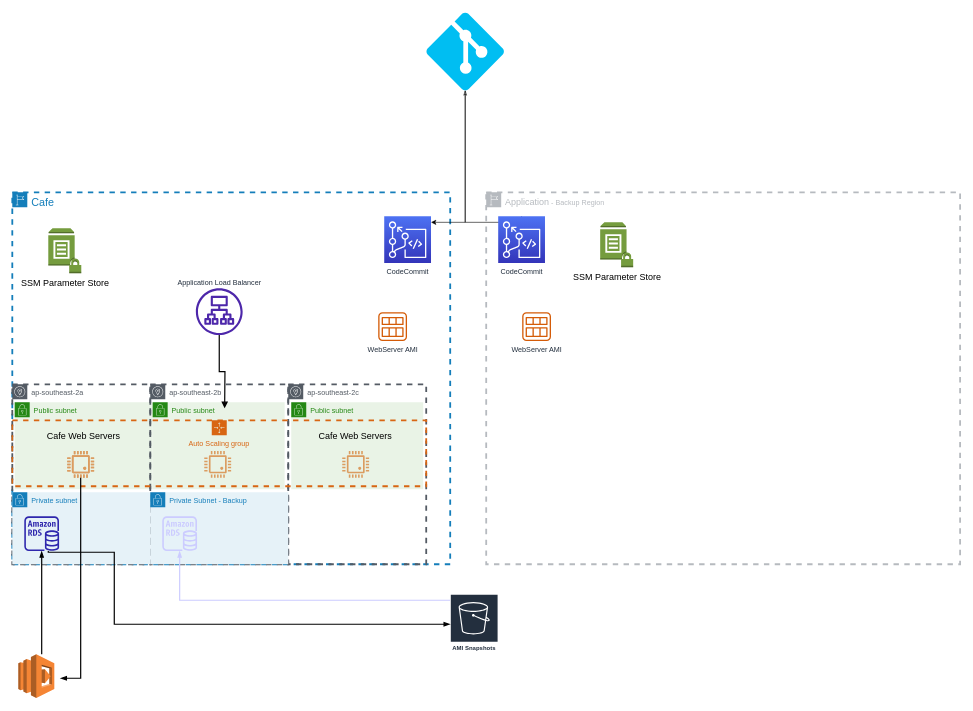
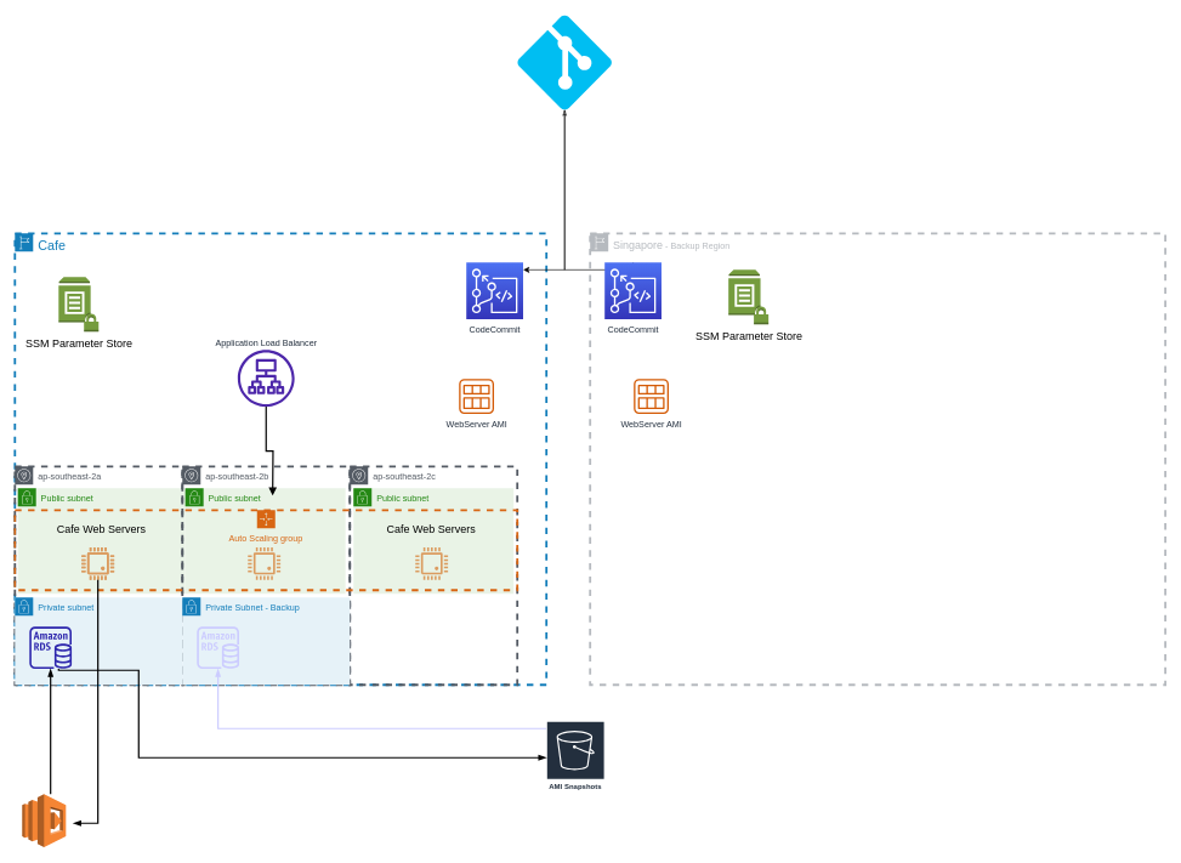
- <mxCell id="11" value="&lt;font style=&quot;font-size: 15px;&quot;&gt;Application&lt;/font&gt; - Backup Region" style="sketch=0;outlineConnect=0;gradientColor=none;html=1;whiteSpace=wrap;fontSize=12;fontStyle=0;shape=mxgraph.aws4.group;grIcon=mxgraph.aws4.group_region;strokeColor=#B6BABF;fillColor=none;verticalAlign=top;align=left;spacingLeft=30;fontColor=#B6BABF;dashed=1;strokeWidth=3;" vertex="1" parent="10"><mxGeometry x="810" y="320" width="790" height="620" as="geometry" /></mxCell>
+ <mxCell id="11" value="&lt;font style=&quot;font-size: 15px;&quot;&gt;Singapore&lt;/font&gt; - Backup Region" style="sketch=0;outlineConnect=0;gradientColor=none;html=1;whiteSpace=wrap;fontSize=12;fontStyle=0;shape=mxgraph.aws4.group;grIcon=mxgraph.aws4.group_region;strokeColor=#B6BABF;fillColor=none;verticalAlign=top;align=left;spacingLeft=30;fontColor=#B6BABF;dashed=1;strokeWidth=3;" vertex="1" parent="10"><mxGeometry x="810" y="320" width="790" height="620" as="geometry" /></mxCell>
